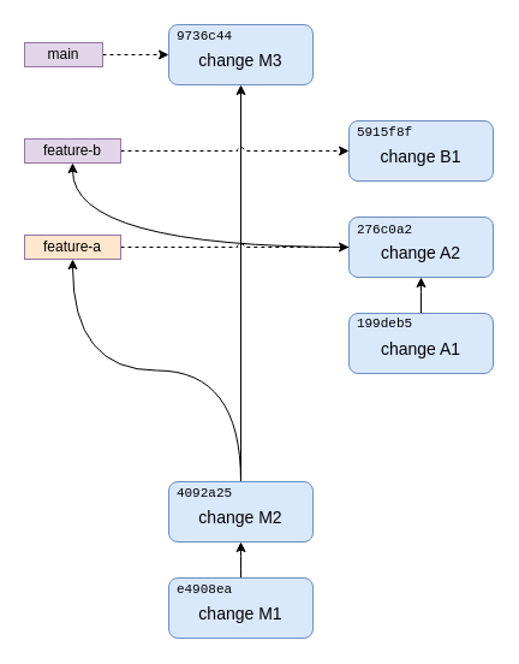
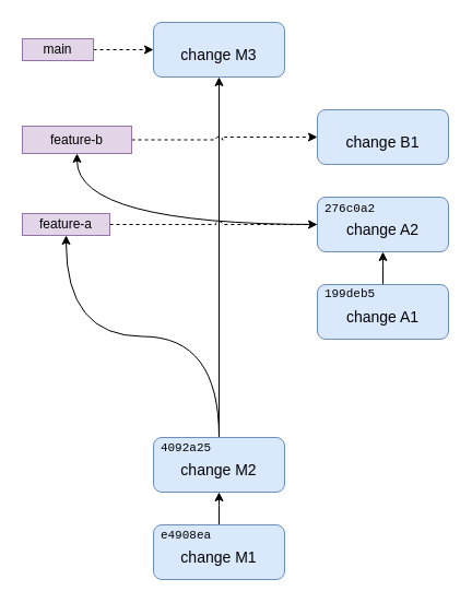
- <mxCell id="3" value="9736c44" style="text;strokeColor=none;fillColor=none;align=center;verticalAlign=middle;whiteSpace=wrap;rounded=0;collapsible=0;fontFamily=Courier New;fontSize=11;" parent="2" vertex="1"><mxGeometry width="60" height="20" as="geometry" /></mxCell>
- <mxCell id="12" value="5915f8f" style="text;strokeColor=none;fillColor=none;align=center;verticalAlign=middle;whiteSpace=wrap;rounded=0;collapsible=0;fontFamily=Courier New;fontSize=11;" vertex="1" parent="11"><mxGeometry width="60" height="20" as="geometry" /></mxCell>
- <mxCell id="22" value="feature-b" style="rounded=0;whiteSpace=wrap;fillColor=#e1d5e7;strokeColor=#9673a6;" vertex="1" parent="1"><mxGeometry x="20" y="115" width="80" height="20" as="geometry" /></mxCell>
+ <mxCell id="22" value="feature-b" style="rounded=0;whiteSpace=wrap;fillColor=#e1d5e7;strokeColor=#9673a6;" vertex="1" parent="1"><mxGeometry x="20" y="115" width="100" height="25" as="geometry" /></mxCell>
- <mxCell id="24" value="feature-a" style="rounded=0;whiteSpace=wrap;fillColor=#ffe6cc;strokeColor=#9673a6;" vertex="1" parent="1"><mxGeometry x="20" y="195" width="80" height="20" as="geometry" /></mxCell>
+ <mxCell id="24" value="feature-a" style="rounded=0;whiteSpace=wrap;fillColor=#e1d5e7;strokeColor=#9673a6;" vertex="1" parent="1"><mxGeometry x="20" y="195" width="80" height="20" as="geometry" /></mxCell>
